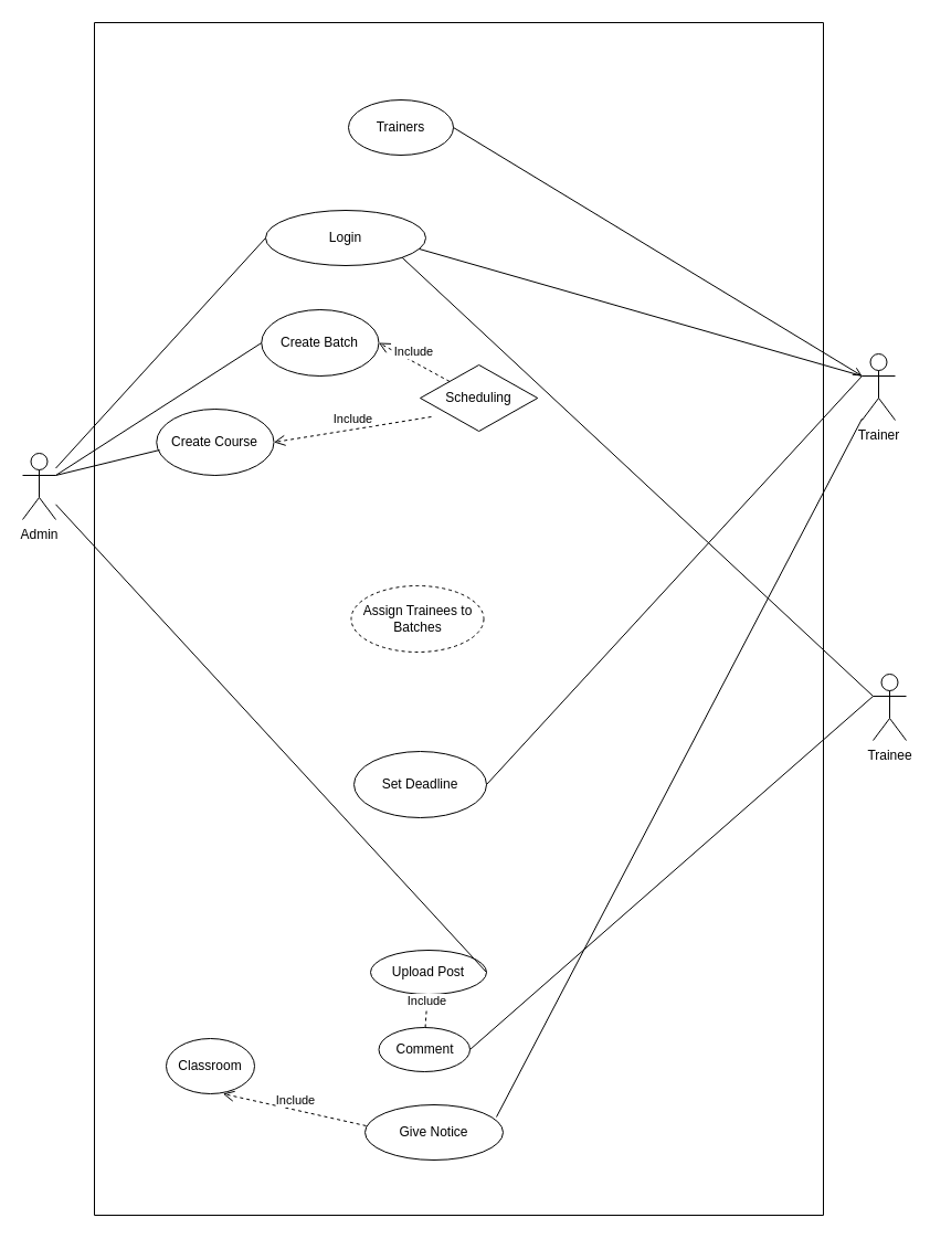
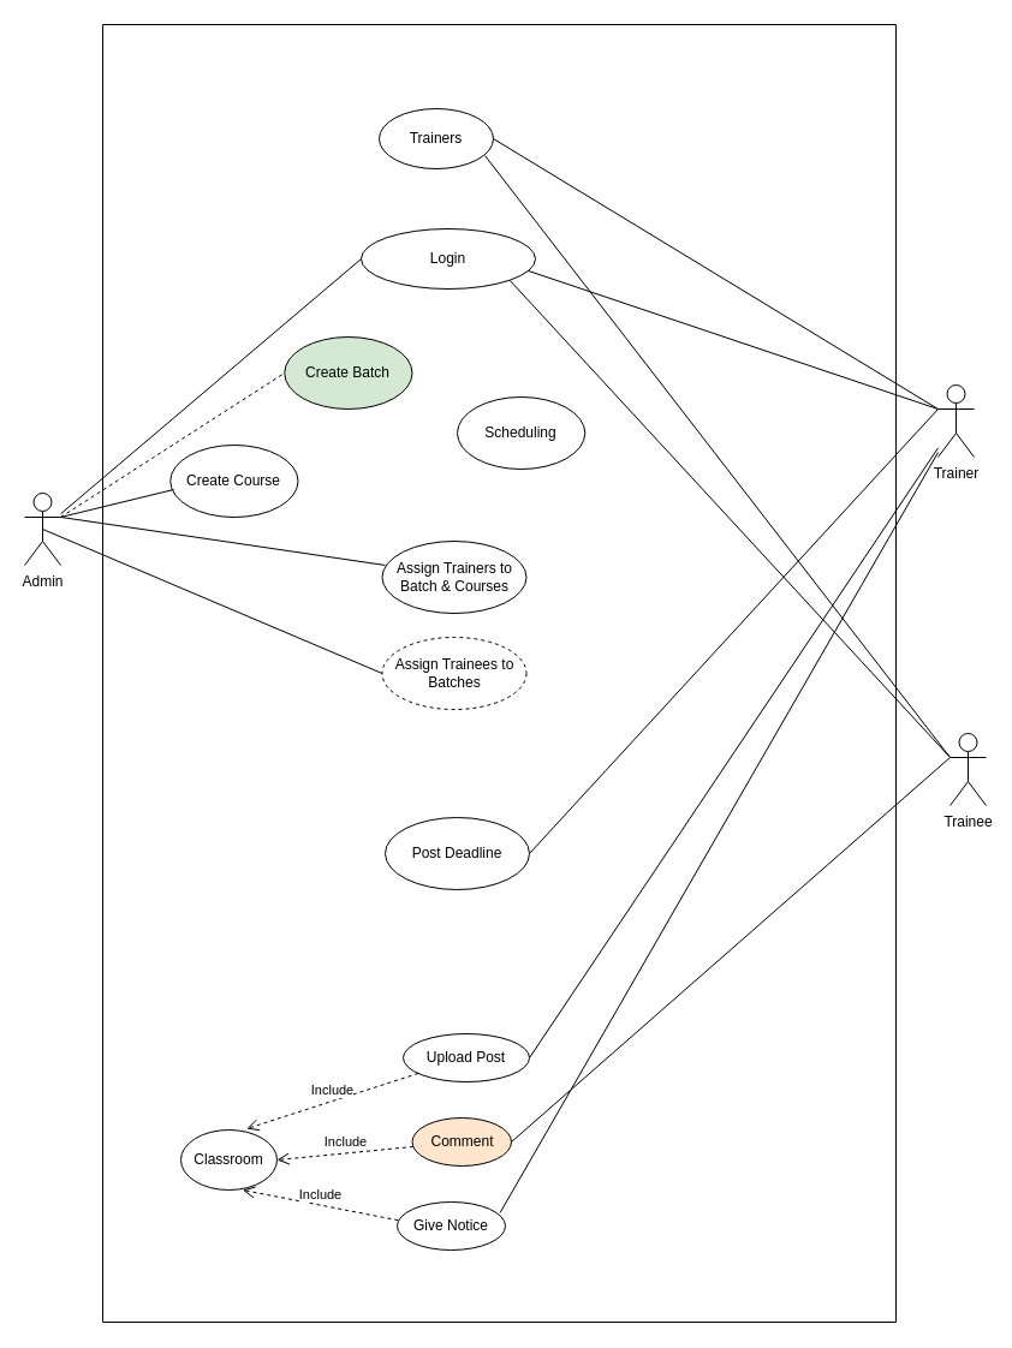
- <mxCell id="5" value="Login" style="ellipse;whiteSpace=wrap;html=1;" vertex="1" parent="3"><mxGeometry x="155" y="170" width="145" height="50" as="geometry" /></mxCell>
+ <mxCell id="5" value="Login" style="ellipse;whiteSpace=wrap;html=1;" vertex="1" parent="3"><mxGeometry x="215" y="170" width="145" height="50" as="geometry" /></mxCell>
- <mxCell id="6" value="Create Batch" style="ellipse;whiteSpace=wrap;html=1;" vertex="1" parent="3"><mxGeometry x="151.25" y="260" width="106.25" height="60" as="geometry" /></mxCell>
+ <mxCell id="6" value="Create Batch" style="ellipse;whiteSpace=wrap;html=1;fillColor=#d5e8d4;" vertex="1" parent="3"><mxGeometry x="151.25" y="260" width="106.25" height="60" as="geometry" /></mxCell>
- <mxCell id="9" value="Include" style="html=1;verticalAlign=bottom;endArrow=open;dashed=1;endSize=8;elbow=vertical;rounded=0;exitX=0;exitY=0;exitDx=0;exitDy=0;entryX=1;entryY=0.5;entryDx=0;entryDy=0;" edge="1" parent="3" source="8" target="6"><mxGeometry relative="1" as="geometry"><mxPoint x="400" y="292.5" as="sourcePoint" /><mxPoint x="315" y="307.5" as="targetPoint" /></mxGeometry></mxCell>
- <mxCell id="28" value="" style="endArrow=open;html=1;rounded=0;entryX=0;entryY=0.333;entryDx=0;entryDy=0;entryPerimeter=0;exitX=1;exitY=0.5;exitDx=0;exitDy=0;" edge="1" parent="1" source="4" target="21"><mxGeometry width="50" height="50" relative="1" as="geometry"><mxPoint x="390" y="300" as="sourcePoint" /><mxPoint x="440" y="250" as="targetPoint" /></mxGeometry></mxCell>
+ <mxCell id="28" value="" style="endArrow=none;html=1;rounded=0;entryX=0;entryY=0.333;entryDx=0;entryDy=0;entryPerimeter=0;exitX=1;exitY=0.5;exitDx=0;exitDy=0;" edge="1" parent="1" source="4" target="21"><mxGeometry width="50" height="50" relative="1" as="geometry"><mxPoint x="390" y="300" as="sourcePoint" /><mxPoint x="440" y="250" as="targetPoint" /></mxGeometry></mxCell>
- <mxCell id="8" value="Scheduling" style="rhombus;whiteSpace=wrap;html=1;" vertex="1" parent="3"><mxGeometry x="295" y="310" width="106.25" height="60" as="geometry" /></mxCell>
+ <mxCell id="8" value="Scheduling" style="ellipse;whiteSpace=wrap;html=1;" vertex="1" parent="3"><mxGeometry x="295" y="310" width="106.25" height="60" as="geometry" /></mxCell>
- <mxCell id="24" value="" style="endArrow=none;html=1;rounded=0;exitX=1;exitY=0.333;exitDx=0;exitDy=0;exitPerimeter=0;entryX=0;entryY=0.5;entryDx=0;entryDy=0;" edge="1" parent="1" source="2" target="6"><mxGeometry width="50" height="50" relative="1" as="geometry"><mxPoint x="170" y="460" as="sourcePoint" /><mxPoint x="220" y="410" as="targetPoint" /></mxGeometry></mxCell>
+ <mxCell id="24" value="" style="endArrow=none;html=1;rounded=0;exitX=1;exitY=0.333;exitDx=0;exitDy=0;exitPerimeter=0;entryX=0;entryY=0.5;entryDx=0;entryDy=0;dashed=1;" edge="1" parent="1" source="2" target="6"><mxGeometry width="50" height="50" relative="1" as="geometry"><mxPoint x="170" y="460" as="sourcePoint" /><mxPoint x="220" y="410" as="targetPoint" /></mxGeometry></mxCell>
+ <mxCell id="34" value="" style="endArrow=none;html=1;rounded=0;entryX=0;entryY=0.333;entryDx=0;entryDy=0;entryPerimeter=0;exitX=0.926;exitY=0.78;exitDx=0;exitDy=0;exitPerimeter=0;" edge="1" parent="1" source="4" target="22"><mxGeometry width="50" height="50" relative="1" as="geometry"><mxPoint x="390" y="500" as="sourcePoint" /><mxPoint x="440" y="450" as="targetPoint" /></mxGeometry></mxCell>
- <mxCell id="10" value="Include" style="html=1;verticalAlign=bottom;endArrow=open;dashed=1;endSize=8;elbow=vertical;rounded=0;exitX=0.094;exitY=0.783;exitDx=0;exitDy=0;entryX=1;entryY=0.5;entryDx=0;entryDy=0;exitPerimeter=0;" edge="1" parent="3" source="8" target="7"><mxGeometry relative="1" as="geometry"><mxPoint x="435" y="470" as="sourcePoint" /><mxPoint x="335" y="448" as="targetPoint" /></mxGeometry></mxCell>
+ <mxCell id="26" value="" style="endArrow=none;html=1;rounded=0;exitX=1;exitY=0.333;exitDx=0;exitDy=0;exitPerimeter=0;entryX=0.021;entryY=0.333;entryDx=0;entryDy=0;entryPerimeter=0;" edge="1" parent="1" source="2" target="11"><mxGeometry width="50" height="50" relative="1" as="geometry"><mxPoint x="160" y="520" as="sourcePoint" /><mxPoint x="210" y="470" as="targetPoint" /></mxGeometry></mxCell>
+ <mxCell id="11" value="Assign Trainers to Batch &amp;amp; Courses" style="ellipse;whiteSpace=wrap;html=1;" vertex="1" parent="3"><mxGeometry x="232.5" y="430" width="120" height="60" as="geometry" /></mxCell>
+ <mxCell id="27" value="" style="endArrow=none;html=1;rounded=0;exitX=0.5;exitY=0.5;exitDx=0;exitDy=0;exitPerimeter=0;entryX=0;entryY=0.5;entryDx=0;entryDy=0;" edge="1" parent="1" source="2" target="20"><mxGeometry width="50" height="50" relative="1" as="geometry"><mxPoint x="180" y="610" as="sourcePoint" /><mxPoint x="450" y="650" as="targetPoint" /></mxGeometry></mxCell>
- <mxCell id="31" value="" style="endArrow=none;html=1;rounded=0;exitX=1;exitY=0.5;exitDx=0;exitDy=0;" edge="1" parent="1" source="12" target="2"><mxGeometry width="50" height="50" relative="1" as="geometry"><mxPoint x="390" y="600" as="sourcePoint" /><mxPoint x="440" y="550" as="targetPoint" /></mxGeometry></mxCell>
+ <mxCell id="31" value="" style="endArrow=none;html=1;rounded=0;exitX=1;exitY=0.5;exitDx=0;exitDy=0;" edge="1" parent="1" source="12" target="21"><mxGeometry width="50" height="50" relative="1" as="geometry"><mxPoint x="390" y="600" as="sourcePoint" /><mxPoint x="440" y="550" as="targetPoint" /></mxGeometry></mxCell>
- <mxCell id="15" value="Set Deadline" style="ellipse;whiteSpace=wrap;html=1;" vertex="1" parent="3"><mxGeometry x="235" y="660" width="120" height="60" as="geometry" /></mxCell>
+ <mxCell id="15" value="Post Deadline" style="ellipse;whiteSpace=wrap;html=1;" vertex="1" parent="3"><mxGeometry x="235" y="660" width="120" height="60" as="geometry" /></mxCell>
+ <mxCell id="18" value="Include" style="html=1;verticalAlign=bottom;endArrow=open;dashed=1;endSize=8;elbow=vertical;rounded=0;entryX=0.684;entryY=-0.02;entryDx=0;entryDy=0;entryPerimeter=0;" edge="1" parent="3" source="12" target="16"><mxGeometry relative="1" as="geometry"><mxPoint x="215" y="710" as="sourcePoint" /><mxPoint x="146" y="743" as="targetPoint" /></mxGeometry></mxCell>
- <mxCell id="19" value="Include" style="html=1;verticalAlign=bottom;endArrow=open;dashed=1;endSize=8;elbow=vertical;rounded=0;" edge="1" parent="3" source="13" target="12"><mxGeometry relative="1" as="geometry"><mxPoint x="225" y="820" as="sourcePoint" /><mxPoint x="156" y="853" as="targetPoint" /></mxGeometry></mxCell>
+ <mxCell id="19" value="Include" style="html=1;verticalAlign=bottom;endArrow=open;dashed=1;endSize=8;elbow=vertical;rounded=0;entryX=1;entryY=0.5;entryDx=0;entryDy=0;" edge="1" parent="3" source="13" target="16"><mxGeometry relative="1" as="geometry"><mxPoint x="225" y="820" as="sourcePoint" /><mxPoint x="156" y="853" as="targetPoint" /></mxGeometry></mxCell>
- <mxCell id="13" value="Comment" style="ellipse;whiteSpace=wrap;html=1;" vertex="1" parent="3"><mxGeometry x="257.5" y="910" width="82.5" height="40" as="geometry" /></mxCell>
+ <mxCell id="13" value="Comment" style="ellipse;whiteSpace=wrap;html=1;fillColor=#ffe6cc;" vertex="1" parent="3"><mxGeometry x="257.5" y="910" width="82.5" height="40" as="geometry" /></mxCell>
- <mxCell id="14" value="Give Notice" style="ellipse;whiteSpace=wrap;html=1;" vertex="1" parent="3"><mxGeometry x="245" y="980" width="125" height="50" as="geometry" /></mxCell>
+ <mxCell id="14" value="Give Notice" style="ellipse;whiteSpace=wrap;html=1;" vertex="1" parent="3"><mxGeometry x="245" y="980" width="90" height="40" as="geometry" /></mxCell>
